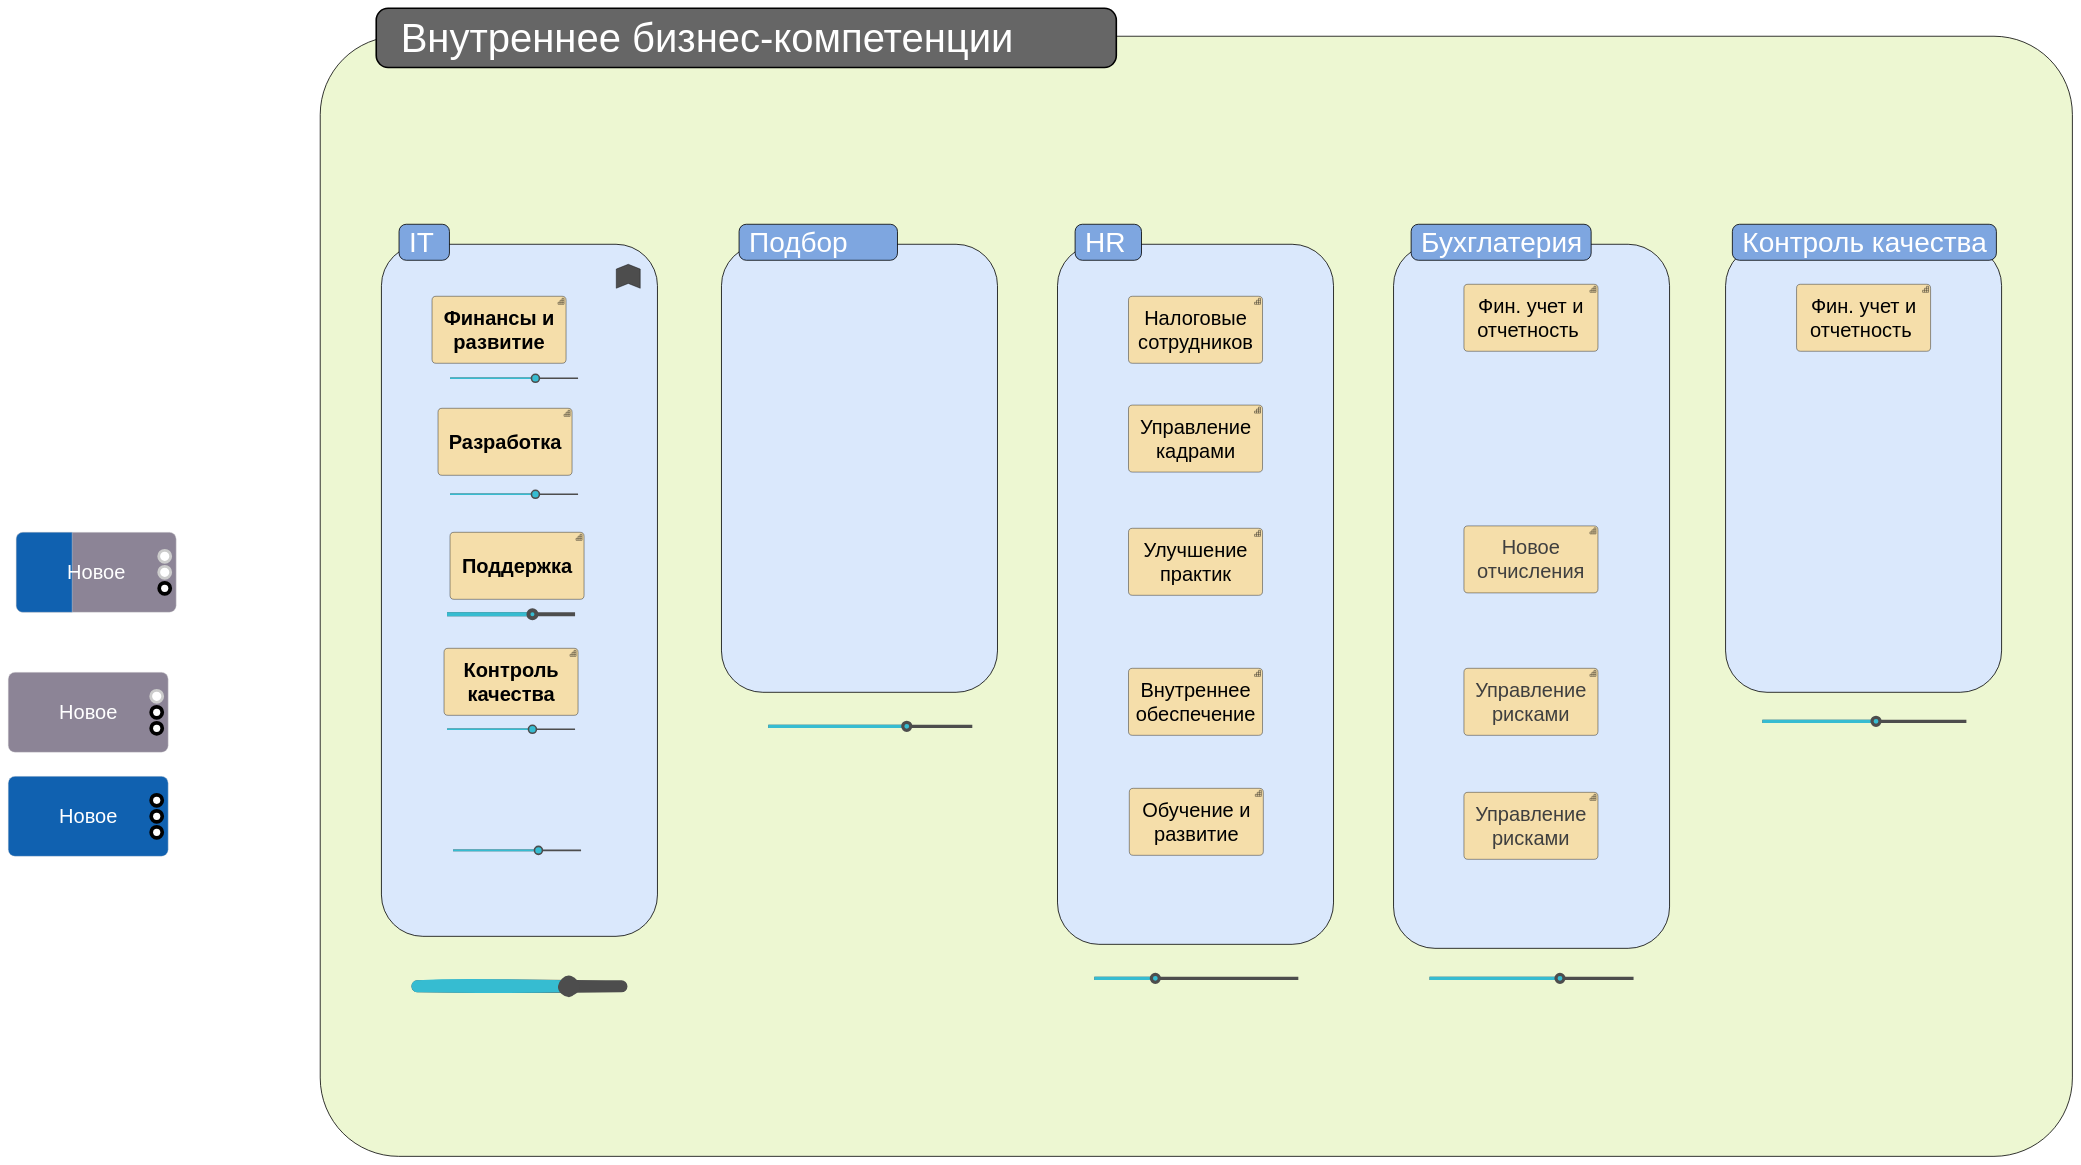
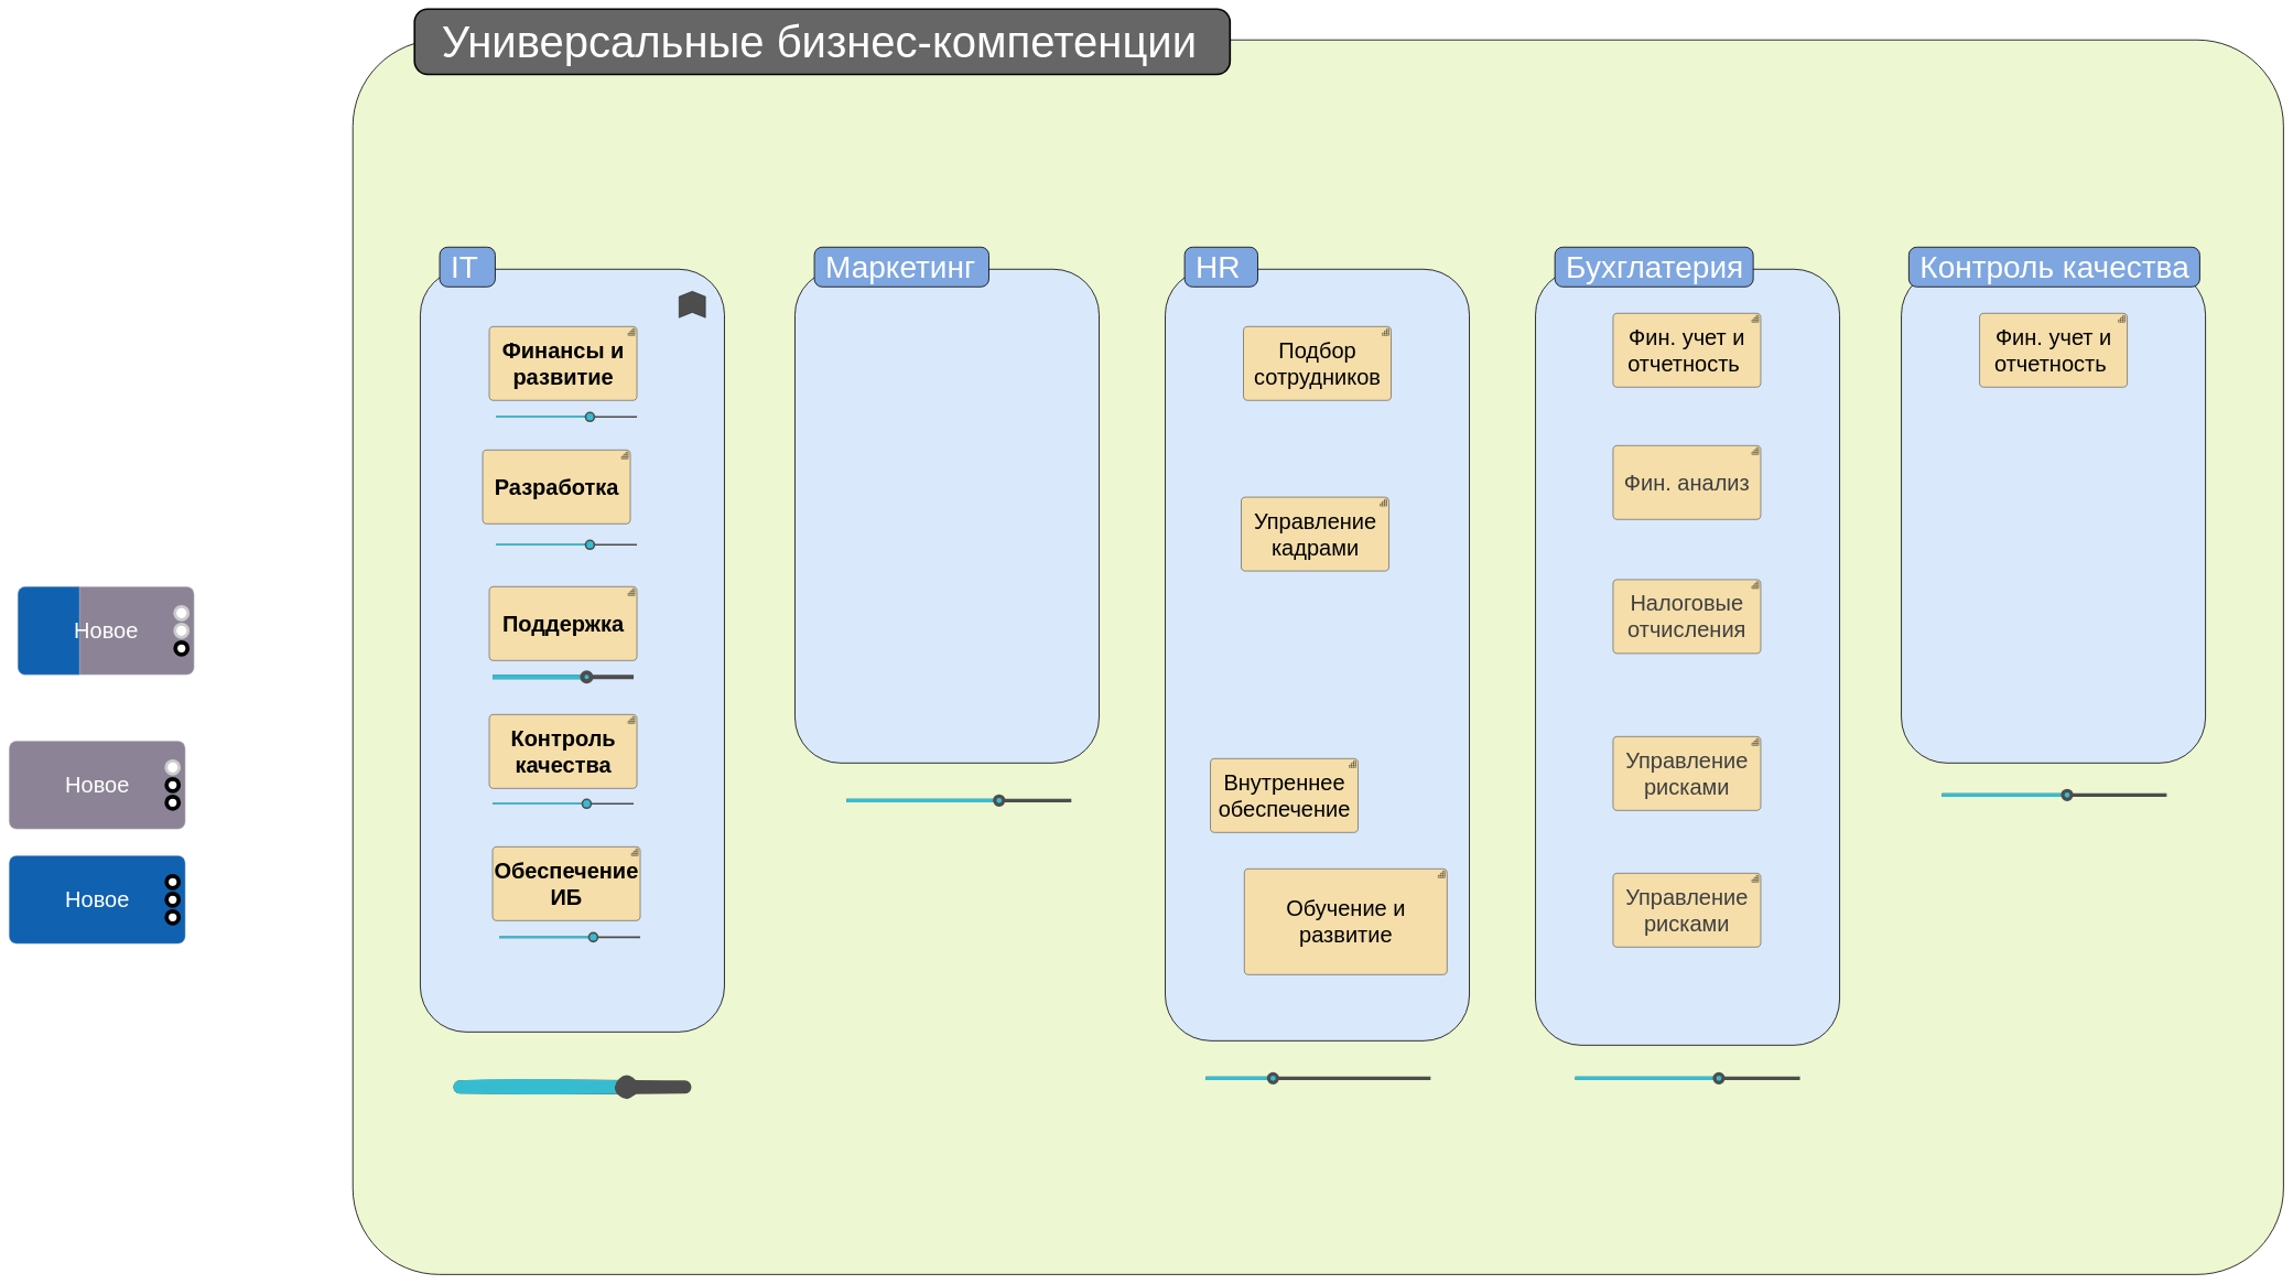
- <mxCell id="7" value="&lt;font style=&quot;color: rgb(255, 255, 255); font-size: 100px;&quot;&gt;&amp;nbsp; Внутреннее бизнес-компетенции&lt;/font&gt;" style="shape=rect;strokeColor=default;fillColor=#666666;strokeWidth=4;dashed=0;rounded=1;arcSize=20;fontColor=#ffffff;fontSize=50;spacing=2;spacingTop=-2;align=left;autosize=1;spacingLeft=4;resizeWidth=0;resizeHeight=0;perimeter=none;html=1;whiteSpace=wrap;" parent="1" vertex="1"><mxGeometry x="940" y="20" width="1850" height="148" as="geometry" /></mxCell>
+ <mxCell id="7" value="&lt;font style=&quot;color: rgb(255, 255, 255); font-size: 100px;&quot;&gt;&amp;nbsp; Универсальные бизнес-компетенции&lt;/font&gt;" style="shape=rect;strokeColor=default;fillColor=#666666;strokeWidth=4;dashed=0;rounded=1;arcSize=20;fontColor=#ffffff;fontSize=50;spacing=2;spacingTop=-2;align=left;autosize=1;spacingLeft=4;resizeWidth=0;resizeHeight=0;perimeter=none;html=1;whiteSpace=wrap;" parent="1" vertex="1"><mxGeometry x="940" y="20" width="1850" height="148" as="geometry" /></mxCell>
- <mxCell id="12" value="&lt;font style=&quot;color: rgb(255, 255, 255); font-size: 70px;&quot;&gt;&amp;nbsp;Подбор&lt;/font&gt;" style="shape=rect;strokeColor=default;fillColor=#7EA6E0;strokeWidth=2;dashed=0;rounded=1;arcSize=20;fontColor=#ffffff;fontSize=30;spacing=2;spacingTop=-2;align=left;autosize=1;spacingLeft=4;resizeWidth=0;resizeHeight=0;perimeter=none;html=1;whiteSpace=wrap;" parent="1" vertex="1"><mxGeometry x="1847" y="560" width="396" height="90" as="geometry" /></mxCell>
+ <mxCell id="12" value="&lt;font style=&quot;color: rgb(255, 255, 255); font-size: 70px;&quot;&gt;&amp;nbsp;Маркетинг&lt;/font&gt;" style="shape=rect;strokeColor=default;fillColor=#7EA6E0;strokeWidth=2;dashed=0;rounded=1;arcSize=20;fontColor=#ffffff;fontSize=30;spacing=2;spacingTop=-2;align=left;autosize=1;spacingLeft=4;resizeWidth=0;resizeHeight=0;perimeter=none;html=1;whiteSpace=wrap;" parent="1" vertex="1"><mxGeometry x="1847" y="560" width="396" height="90" as="geometry" /></mxCell>
- <mxCell id="8" value="&lt;span style=&quot;font-size: 50px;&quot;&gt;&lt;b&gt;Финансы и развитие&lt;/b&gt;&lt;/span&gt;" style="html=1;outlineConnect=0;whiteSpace=wrap;fillColor=#F5DEAA;shape=mxgraph.archimate3.application;appType=capability;archiType=rounded;" parent="1" vertex="1"><mxGeometry x="1079.5" y="740" width="335" height="167.5" as="geometry" /></mxCell>
+ <mxCell id="8" value="&lt;span style=&quot;font-size: 50px;&quot;&gt;&lt;b&gt;Финансы и развитие&lt;/b&gt;&lt;/span&gt;" style="html=1;outlineConnect=0;whiteSpace=wrap;fillColor=#F5DEAA;shape=mxgraph.archimate3.application;appType=capability;archiType=rounded;" parent="1" vertex="1"><mxGeometry x="1109.5" y="740" width="335" height="167.5" as="geometry" /></mxCell>
- <mxCell id="21" value="&lt;span style=&quot;font-size: 50px;&quot;&gt;Налоговые сотрудников&lt;/span&gt;" style="html=1;outlineConnect=0;whiteSpace=wrap;fillColor=#F5DEAA;shape=mxgraph.archimate3.application;appType=capability;archiType=rounded;" parent="1" vertex="1"><mxGeometry x="2820.5" y="740" width="335" height="167.5" as="geometry" /></mxCell>
+ <mxCell id="21" value="&lt;span style=&quot;font-size: 50px;&quot;&gt;Подбор сотрудников&lt;/span&gt;" style="html=1;outlineConnect=0;whiteSpace=wrap;fillColor=#F5DEAA;shape=mxgraph.archimate3.application;appType=capability;archiType=rounded;" parent="1" vertex="1"><mxGeometry x="2820.5" y="740" width="335" height="167.5" as="geometry" /></mxCell>
+ <mxCell id="20" value="&lt;span style=&quot;color: rgb(63, 63, 63); font-size: 50px;&quot;&gt;Фин. анализ&lt;/span&gt;" style="html=1;outlineConnect=0;whiteSpace=wrap;fillColor=#F5DEAA;shape=mxgraph.archimate3.application;appType=capability;archiType=rounded;" parent="1" vertex="1"><mxGeometry x="3659" y="1010" width="335" height="167.5" as="geometry" /></mxCell>
- <mxCell id="22" value="&lt;span style=&quot;font-size: 50px;&quot;&gt;Управление кадрами&lt;/span&gt;" style="html=1;outlineConnect=0;whiteSpace=wrap;fillColor=#F5DEAA;shape=mxgraph.archimate3.application;appType=capability;archiType=rounded;" parent="1" vertex="1"><mxGeometry x="2820.5" y="1012" width="335" height="167.5" as="geometry" /></mxCell>
+ <mxCell id="22" value="&lt;span style=&quot;font-size: 50px;&quot;&gt;Управление кадрами&lt;/span&gt;" style="html=1;outlineConnect=0;whiteSpace=wrap;fillColor=#F5DEAA;shape=mxgraph.archimate3.application;appType=capability;archiType=rounded;" parent="1" vertex="1"><mxGeometry x="2815.5" y="1127" width="335" height="167.5" as="geometry" /></mxCell>
- <mxCell id="24" value="&lt;span style=&quot;color: rgb(63, 63, 63); font-size: 50px;&quot;&gt;Новое отчисления&lt;/span&gt;" style="html=1;outlineConnect=0;whiteSpace=wrap;fillColor=#F5DEAA;shape=mxgraph.archimate3.application;appType=capability;archiType=rounded;" parent="1" vertex="1"><mxGeometry x="3659" y="1314" width="335" height="167.5" as="geometry" /></mxCell>
+ <mxCell id="24" value="&lt;span style=&quot;color: rgb(63, 63, 63); font-size: 50px;&quot;&gt;Налоговые отчисления&lt;/span&gt;" style="html=1;outlineConnect=0;whiteSpace=wrap;fillColor=#F5DEAA;shape=mxgraph.archimate3.application;appType=capability;archiType=rounded;" parent="1" vertex="1"><mxGeometry x="3659" y="1314" width="335" height="167.5" as="geometry" /></mxCell>
- <mxCell id="23" value="&lt;span style=&quot;font-size: 50px;&quot;&gt;Улучшение практик&lt;/span&gt;" style="html=1;outlineConnect=0;whiteSpace=wrap;fillColor=#F5DEAA;shape=mxgraph.archimate3.application;appType=capability;archiType=rounded;" parent="1" vertex="1"><mxGeometry x="2820.5" y="1320" width="335" height="167.5" as="geometry" /></mxCell>
- <mxCell id="10" value="&lt;span style=&quot;font-size: 50px;&quot;&gt;&lt;b&gt;Поддержка&lt;/b&gt;&lt;/span&gt;" style="html=1;outlineConnect=0;whiteSpace=wrap;fillColor=#F5DEAA;shape=mxgraph.archimate3.application;appType=capability;archiType=rounded;" parent="1" vertex="1"><mxGeometry x="1124.5" y="1330" width="335" height="167.5" as="geometry" /></mxCell>
+ <mxCell id="10" value="&lt;span style=&quot;font-size: 50px;&quot;&gt;&lt;b&gt;Поддержка&lt;/b&gt;&lt;/span&gt;" style="html=1;outlineConnect=0;whiteSpace=wrap;fillColor=#F5DEAA;shape=mxgraph.archimate3.application;appType=capability;archiType=rounded;" parent="1" vertex="1"><mxGeometry x="1109.5" y="1330" width="335" height="167.5" as="geometry" /></mxCell>
- <mxCell id="27" value="&lt;span style=&quot;font-size: 50px;&quot;&gt;Внутреннее обеспечение&lt;/span&gt;" style="html=1;outlineConnect=0;whiteSpace=wrap;fillColor=#F5DEAA;shape=mxgraph.archimate3.application;appType=capability;archiType=rounded;" parent="1" vertex="1"><mxGeometry x="2820.5" y="1670" width="335" height="167.5" as="geometry" /></mxCell>
+ <mxCell id="27" value="&lt;span style=&quot;font-size: 50px;&quot;&gt;Внутреннее обеспечение&lt;/span&gt;" style="html=1;outlineConnect=0;whiteSpace=wrap;fillColor=#F5DEAA;shape=mxgraph.archimate3.application;appType=capability;archiType=rounded;" parent="1" vertex="1"><mxGeometry x="2745.5" y="1720" width="335" height="167.5" as="geometry" /></mxCell>
+ <mxCell id="40" value="&lt;span style=&quot;font-size: 50px;&quot;&gt;&lt;b&gt;Обеспечение ИБ&lt;/b&gt;&lt;/span&gt;" style="html=1;outlineConnect=0;whiteSpace=wrap;fillColor=#F5DEAA;shape=mxgraph.archimate3.application;appType=capability;archiType=rounded;" parent="1" vertex="1"><mxGeometry x="1117" y="1920" width="335" height="167.5" as="geometry" /></mxCell>
- <mxCell id="39" value="&lt;span style=&quot;font-size: 50px;&quot;&gt;Обучение и развитие&lt;/span&gt;" style="html=1;outlineConnect=0;whiteSpace=wrap;fillColor=#F5DEAA;shape=mxgraph.archimate3.application;appType=capability;archiType=rounded;" parent="1" vertex="1"><mxGeometry x="2822.5" y="1970" width="335" height="167.5" as="geometry" /></mxCell>
+ <mxCell id="39" value="&lt;span style=&quot;font-size: 50px;&quot;&gt;Обучение и развитие&lt;/span&gt;" style="html=1;outlineConnect=0;whiteSpace=wrap;fillColor=#F5DEAA;shape=mxgraph.archimate3.application;appType=capability;archiType=rounded;" parent="1" vertex="1"><mxGeometry x="2822.5" y="1970" width="460" height="240" as="geometry" /></mxCell>
